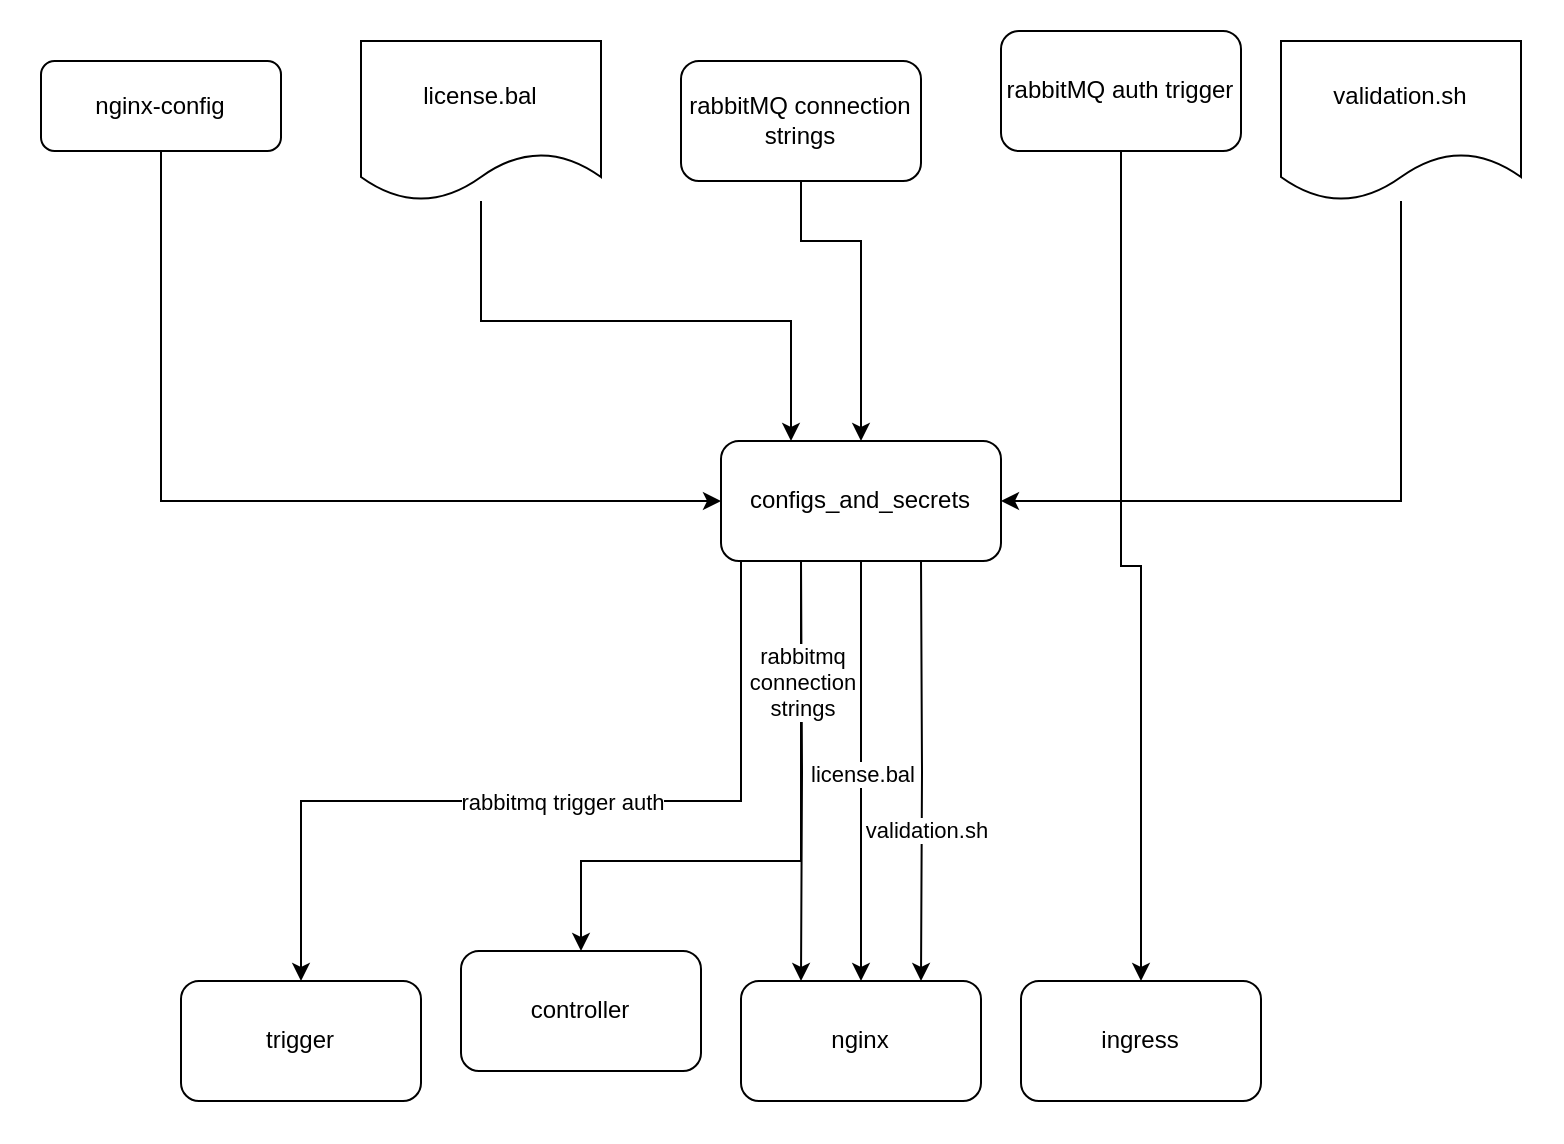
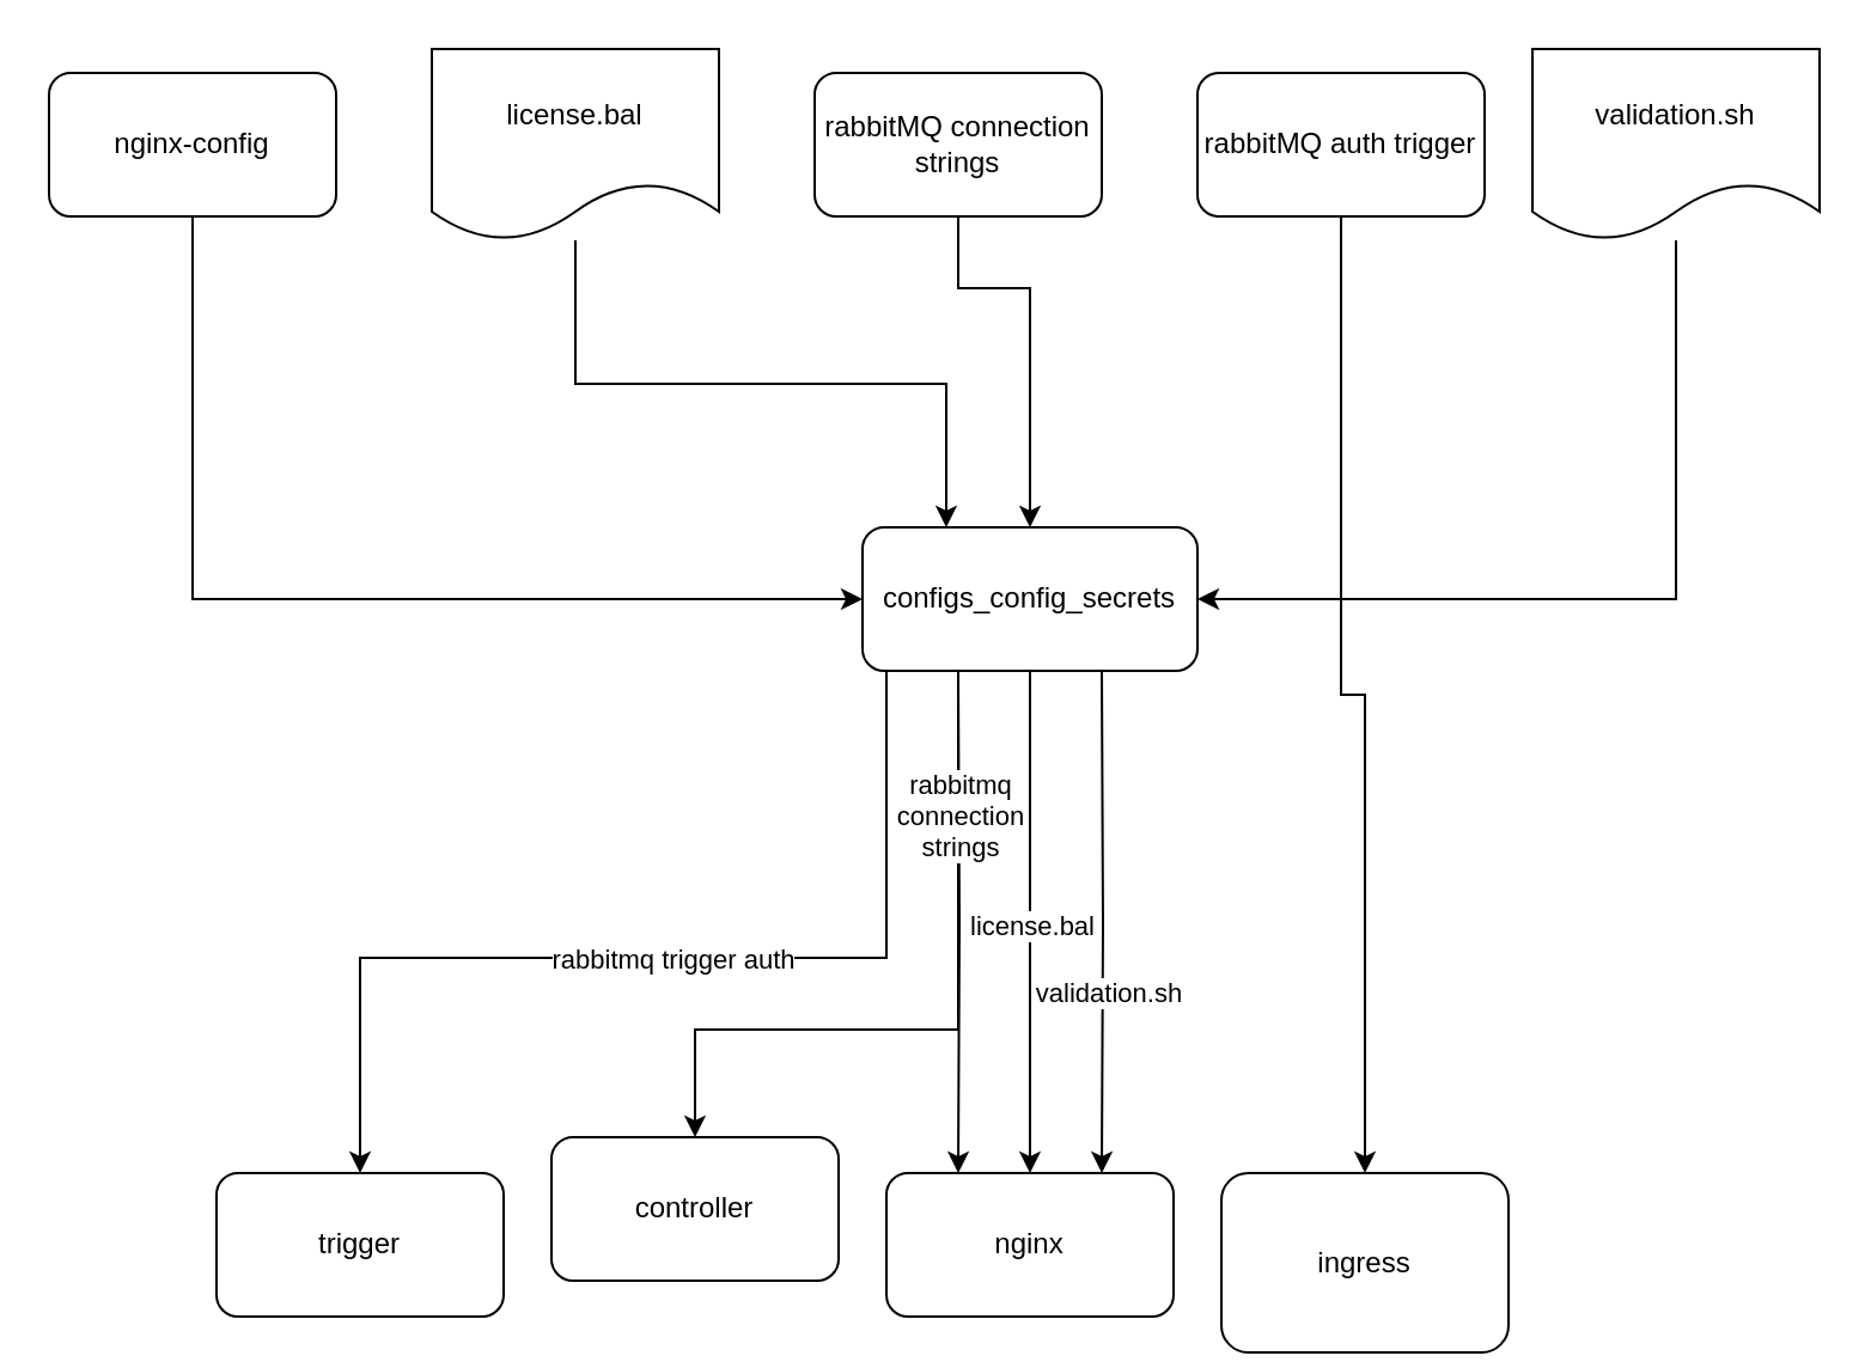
- <mxCell id="24" value="rabbitMQ auth trigger" style="rounded=1;whiteSpace=wrap;html=1;" vertex="1" parent="1"><mxGeometry x="500" y="15" width="120" height="60" as="geometry" /></mxCell>
+ <mxCell id="24" value="rabbitMQ auth trigger" style="rounded=1;whiteSpace=wrap;html=1;" vertex="1" parent="1"><mxGeometry x="500" y="30" width="120" height="60" as="geometry" /></mxCell>
- <mxCell id="21" value="nginx-config" style="rounded=1;whiteSpace=wrap;html=1;" vertex="1" parent="1"><mxGeometry x="20" y="30" width="120" height="45" as="geometry" /></mxCell>
+ <mxCell id="21" value="nginx-config" style="rounded=1;whiteSpace=wrap;html=1;" vertex="1" parent="1"><mxGeometry x="20" y="30" width="120" height="60" as="geometry" /></mxCell>
- <mxCell id="25" value="configs_and_secrets" style="rounded=1;whiteSpace=wrap;html=1;" vertex="1" parent="1"><mxGeometry x="360" y="220" width="140" height="60" as="geometry" /></mxCell>
+ <mxCell id="25" value="configs_config_secrets" style="rounded=1;whiteSpace=wrap;html=1;" vertex="1" parent="1"><mxGeometry x="360" y="220" width="140" height="60" as="geometry" /></mxCell>
- <mxCell id="15" value="ingress" style="rounded=1;whiteSpace=wrap;html=1;" vertex="1" parent="1"><mxGeometry x="510" y="490" width="120" height="60" as="geometry" /></mxCell>
+ <mxCell id="15" value="ingress" style="rounded=1;whiteSpace=wrap;html=1;" vertex="1" parent="1"><mxGeometry x="510" y="490" width="120" height="75" as="geometry" /></mxCell>
